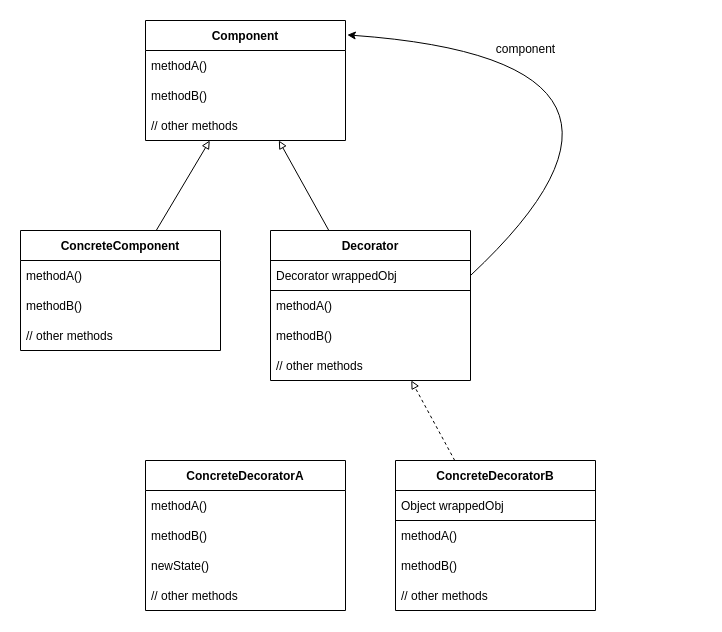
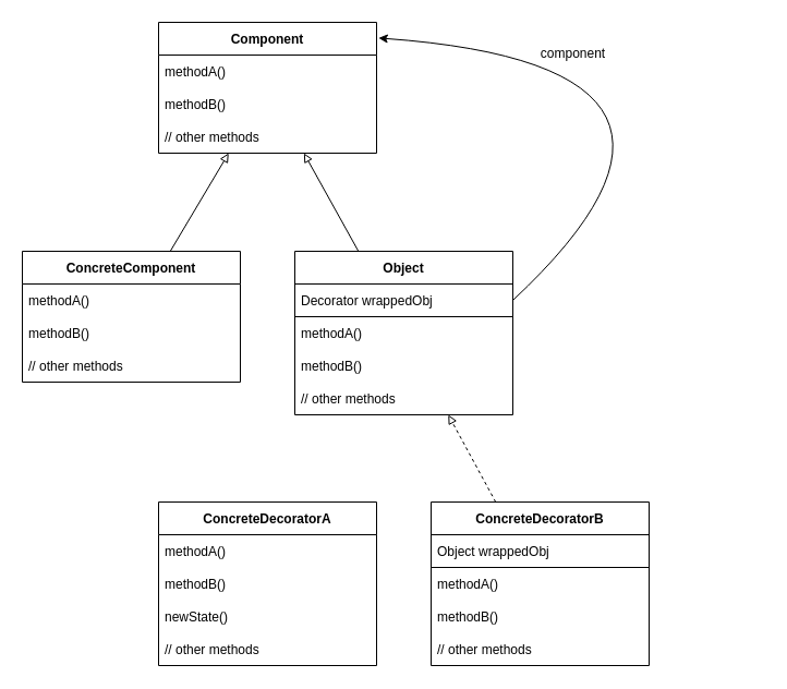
- <mxCell id="11" value="Decorator" style="swimlane;fontStyle=1;childLayout=stackLayout;horizontal=1;startSize=30;horizontalStack=0;resizeParent=1;resizeParentMax=0;resizeLast=0;collapsible=1;marginBottom=0;" parent="1" vertex="1"><mxGeometry x="270" y="230" width="200" height="150" as="geometry" /></mxCell>
+ <mxCell id="11" value="Object" style="swimlane;fontStyle=1;childLayout=stackLayout;horizontal=1;startSize=30;horizontalStack=0;resizeParent=1;resizeParentMax=0;resizeLast=0;collapsible=1;marginBottom=0;" parent="1" vertex="1"><mxGeometry x="270" y="230" width="200" height="150" as="geometry" /></mxCell>
